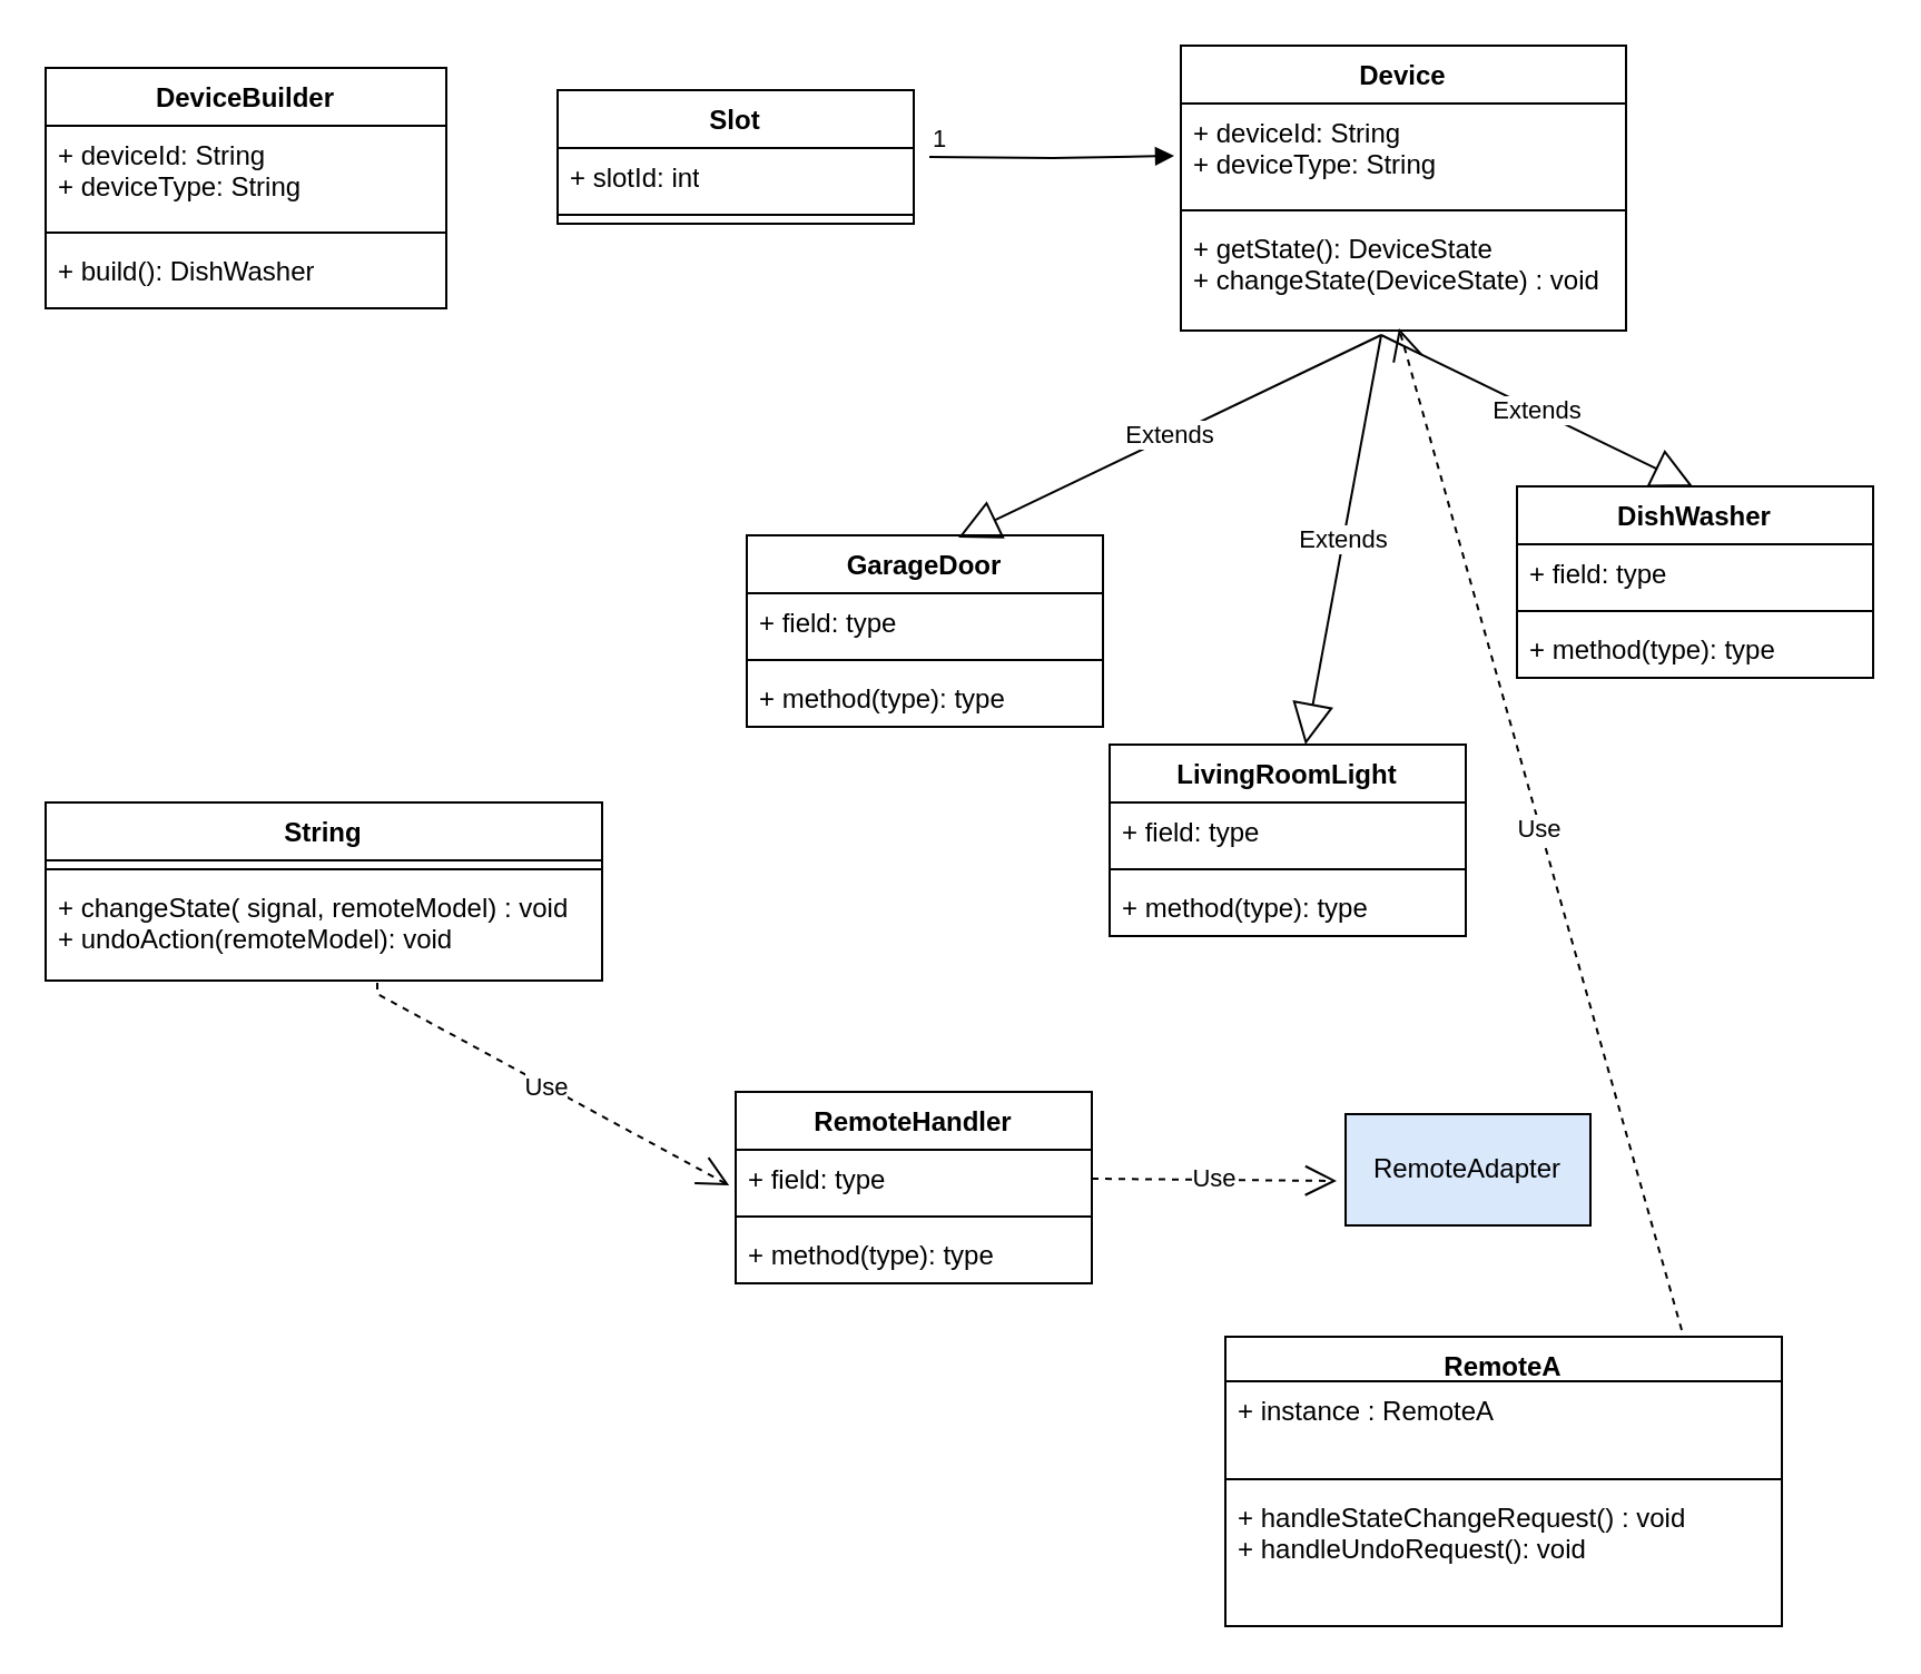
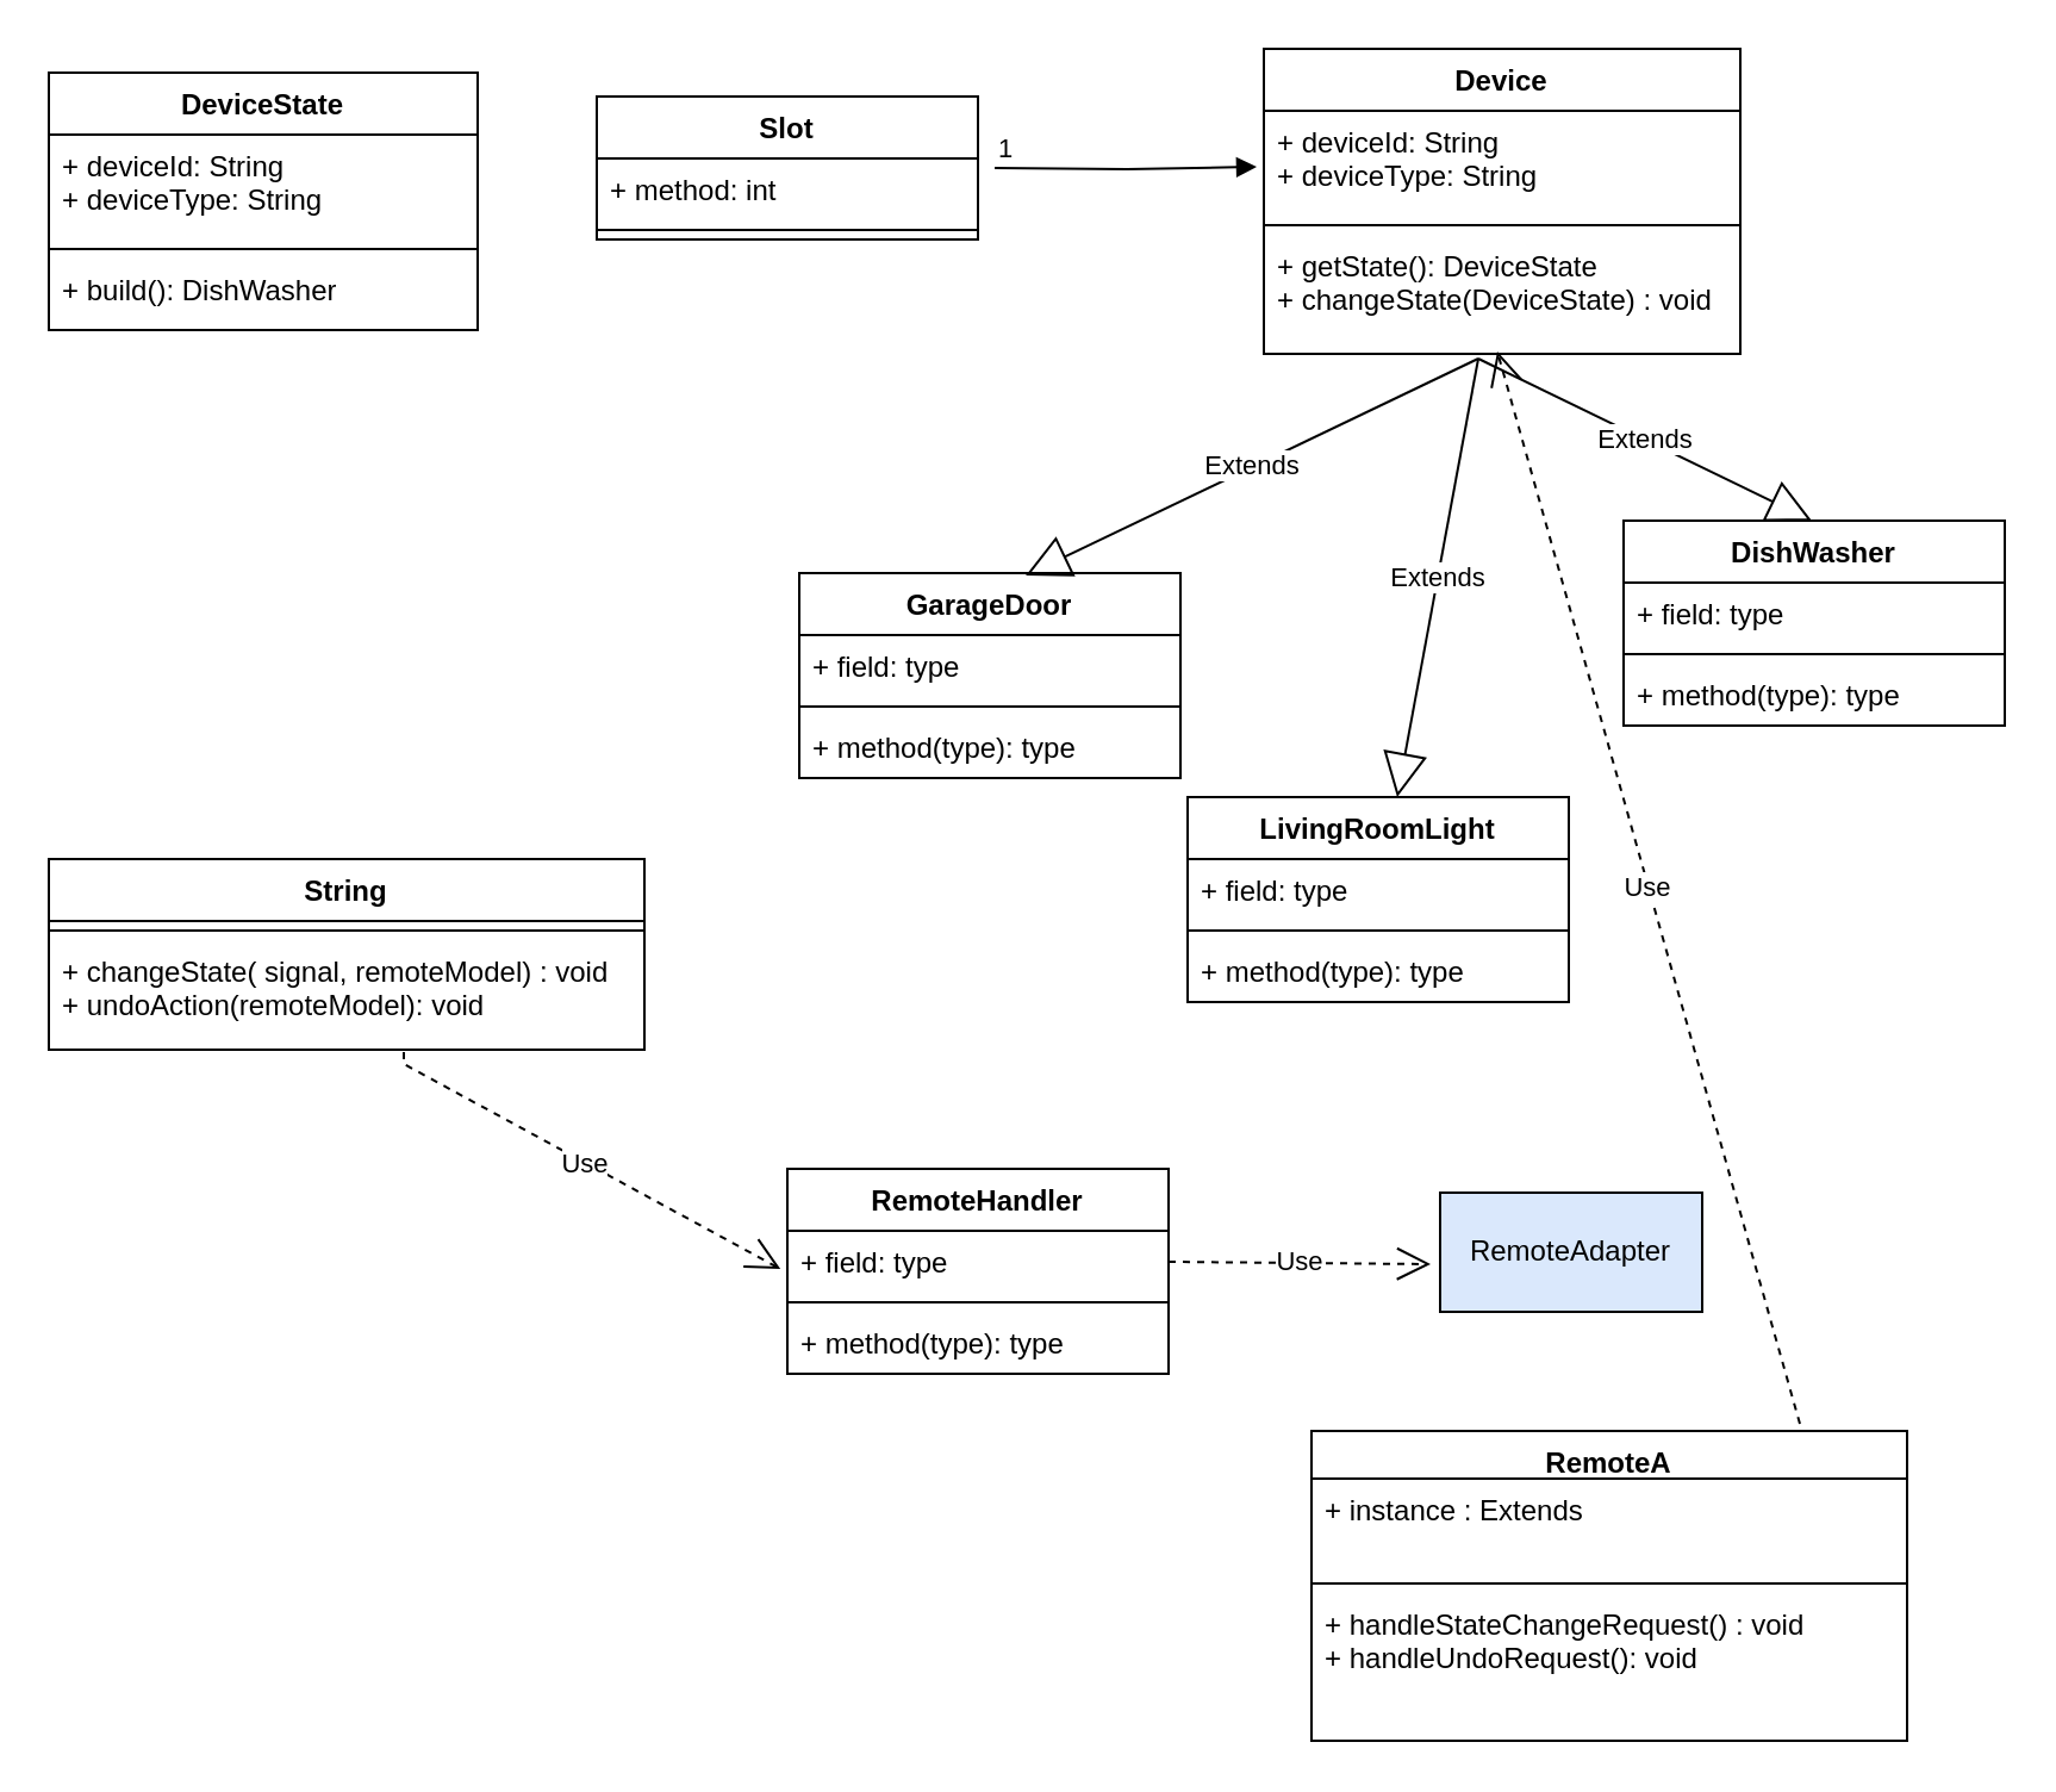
- <mxCell id="18" value="DeviceBuilder" style="swimlane;fontStyle=1;align=center;verticalAlign=top;childLayout=stackLayout;horizontal=1;startSize=26;horizontalStack=0;resizeParent=1;resizeParentMax=0;resizeLast=0;collapsible=1;marginBottom=0;whiteSpace=wrap;html=1;" vertex="1" parent="1"><mxGeometry x="20" y="30" width="180" height="108" as="geometry" /></mxCell>
+ <mxCell id="18" value="DeviceState" style="swimlane;fontStyle=1;align=center;verticalAlign=top;childLayout=stackLayout;horizontal=1;startSize=26;horizontalStack=0;resizeParent=1;resizeParentMax=0;resizeLast=0;collapsible=1;marginBottom=0;whiteSpace=wrap;html=1;" vertex="1" parent="1"><mxGeometry x="20" y="30" width="180" height="108" as="geometry" /></mxCell>
- <mxCell id="26" value="+ slotId: int" style="text;strokeColor=none;fillColor=none;align=left;verticalAlign=top;spacingLeft=4;spacingRight=4;overflow=hidden;rotatable=0;points=[[0,0.5],[1,0.5]];portConstraint=eastwest;whiteSpace=wrap;html=1;" vertex="1" parent="25"><mxGeometry y="26" width="160" height="26" as="geometry" /></mxCell>
+ <mxCell id="26" value="+ method: int" style="text;strokeColor=none;fillColor=none;align=left;verticalAlign=top;spacingLeft=4;spacingRight=4;overflow=hidden;rotatable=0;points=[[0,0.5],[1,0.5]];portConstraint=eastwest;whiteSpace=wrap;html=1;" vertex="1" parent="25"><mxGeometry y="26" width="160" height="26" as="geometry" /></mxCell>
- <mxCell id="32" value="+ instance : RemoteA" style="text;strokeColor=none;fillColor=none;align=left;verticalAlign=top;spacingLeft=4;spacingRight=4;overflow=hidden;rotatable=0;points=[[0,0.5],[1,0.5]];portConstraint=eastwest;whiteSpace=wrap;html=1;" vertex="1" parent="31"><mxGeometry y="20" width="250" height="40" as="geometry" /></mxCell>
+ <mxCell id="32" value="+ instance : Extends" style="text;strokeColor=none;fillColor=none;align=left;verticalAlign=top;spacingLeft=4;spacingRight=4;overflow=hidden;rotatable=0;points=[[0,0.5],[1,0.5]];portConstraint=eastwest;whiteSpace=wrap;html=1;" vertex="1" parent="31"><mxGeometry y="20" width="250" height="40" as="geometry" /></mxCell>
